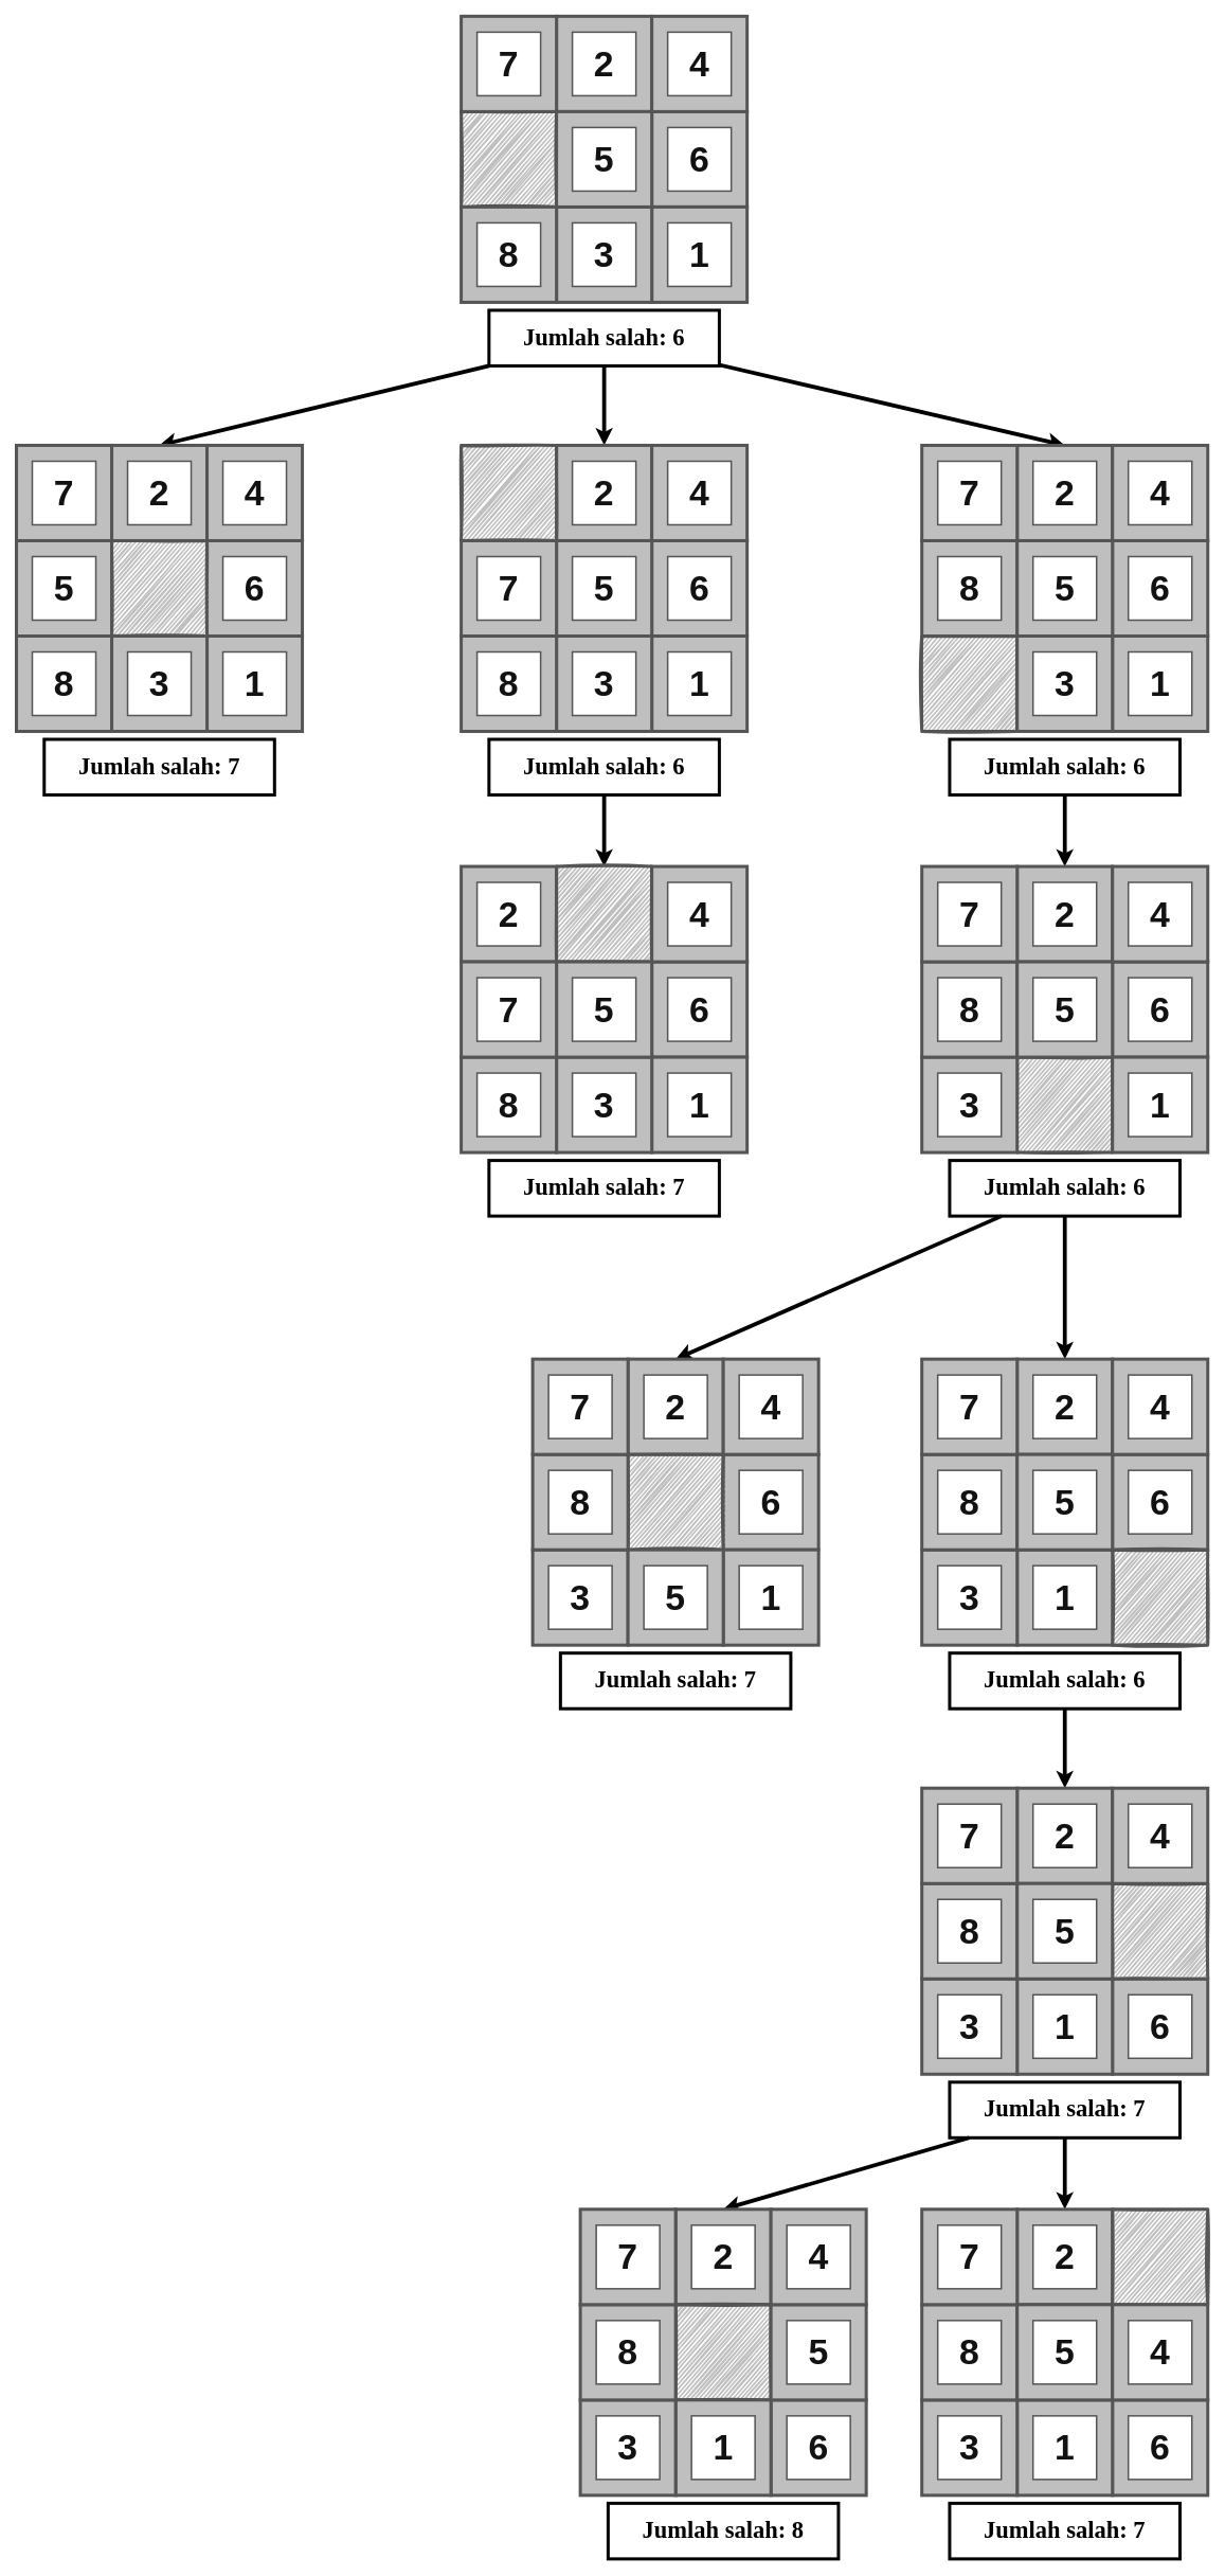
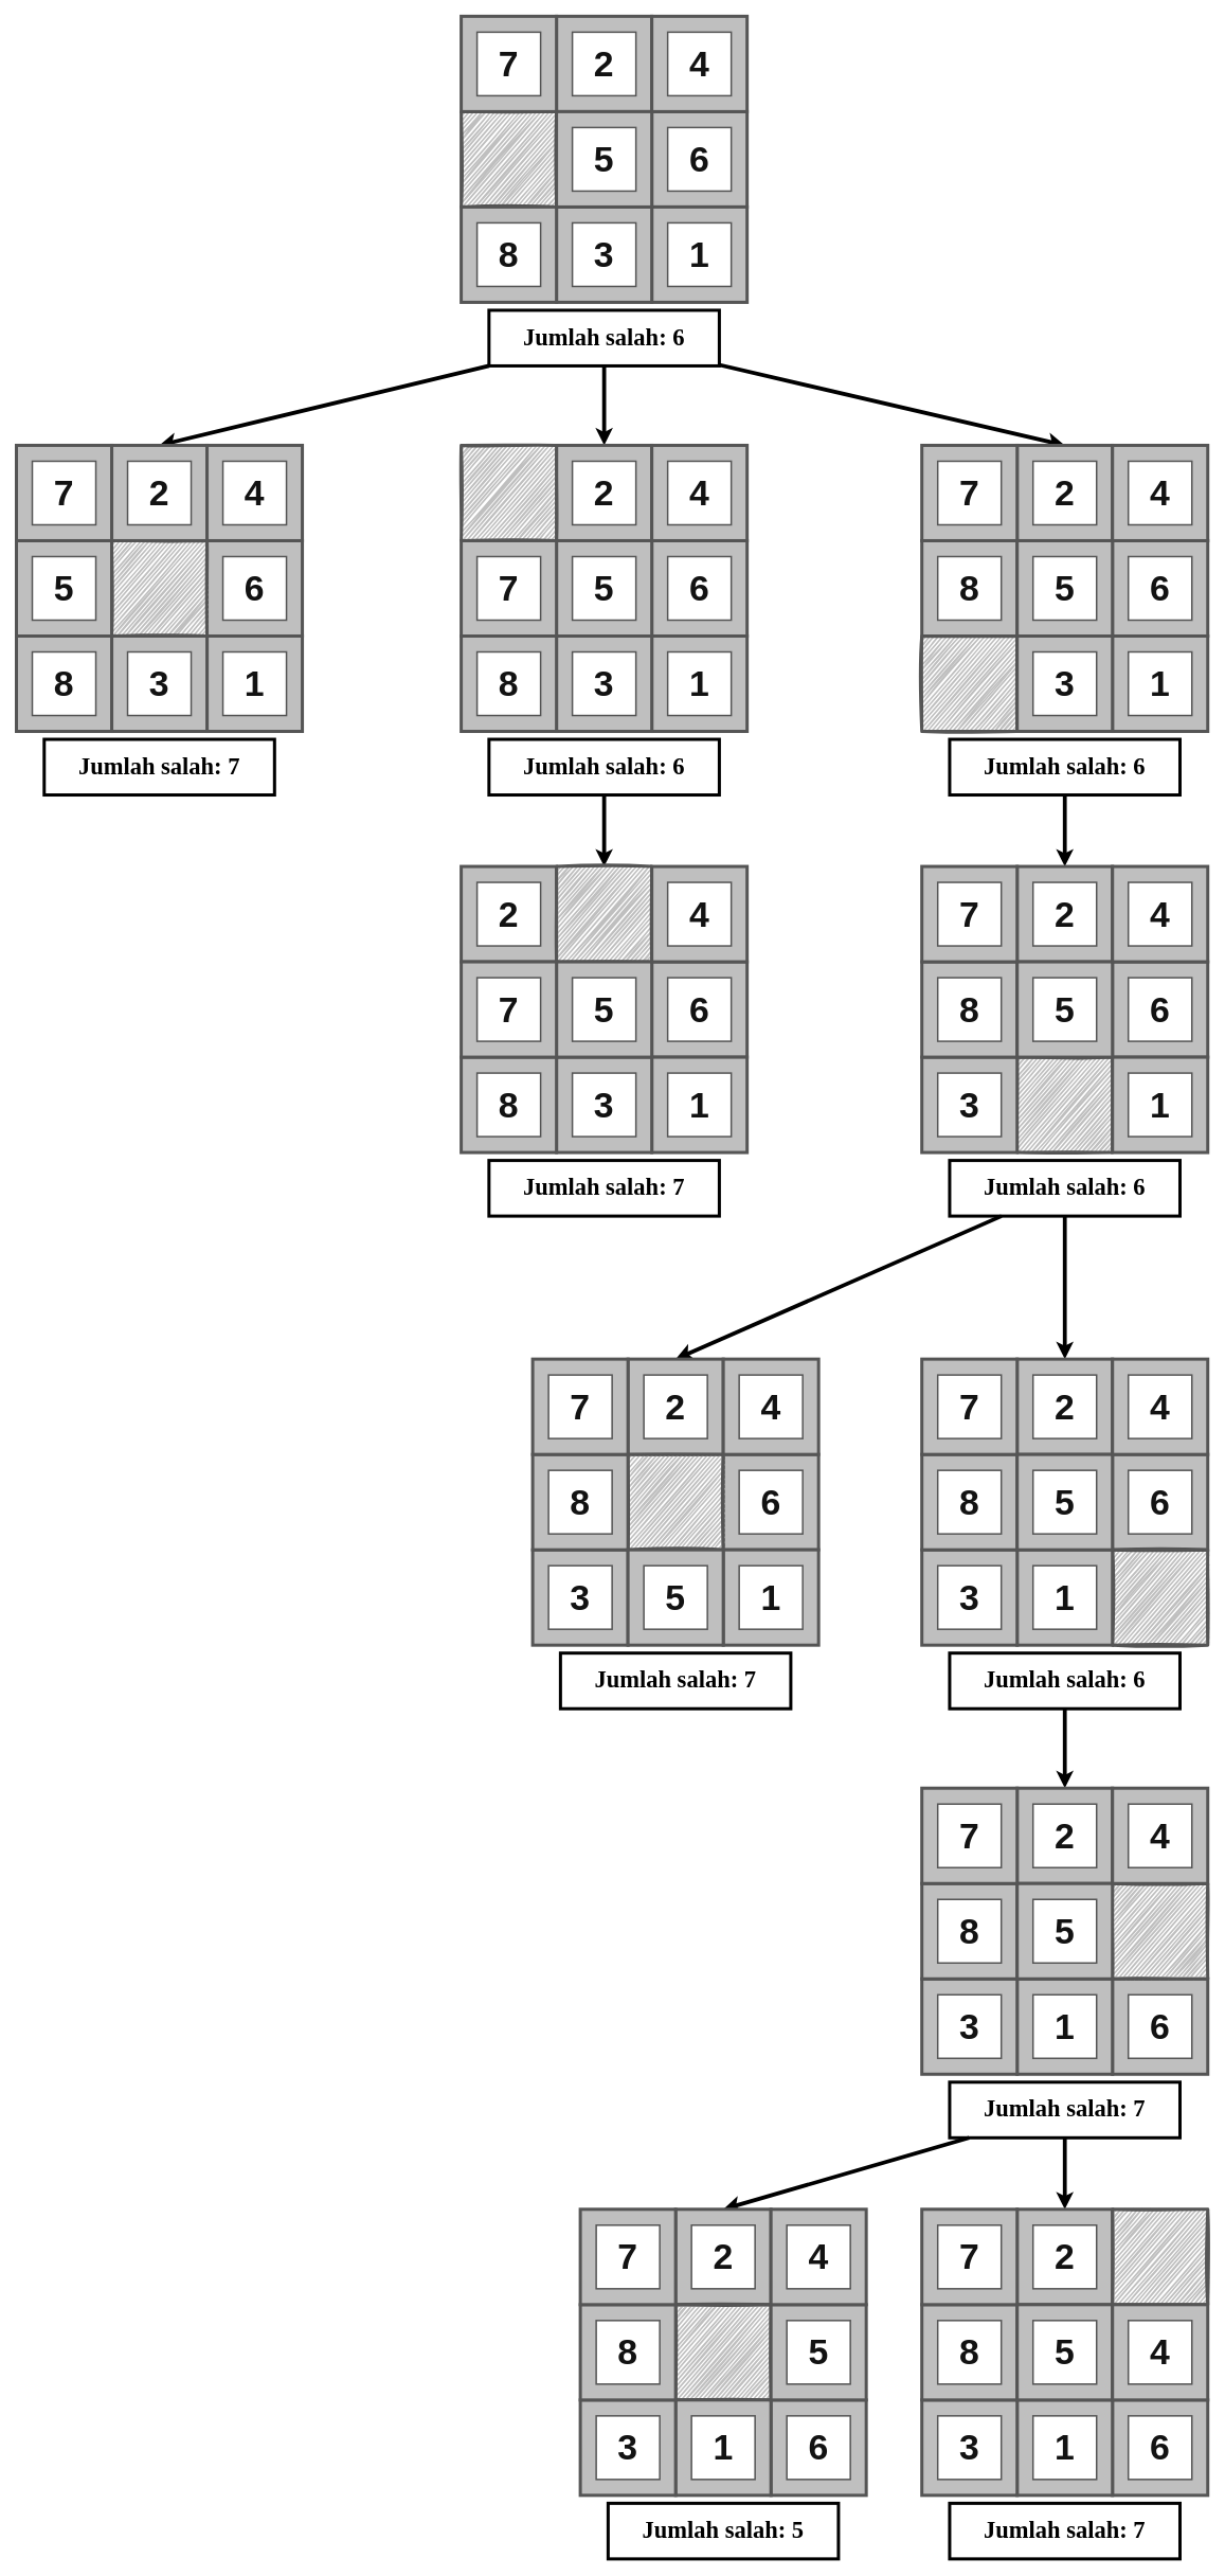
- <mxCell id="262" value="Jumlah salah: 8" style="text;strokeColor=default;fillColor=none;align=center;verticalAlign=middle;spacingLeft=10;spacingRight=10;overflow=hidden;points=[[0,0.5],[1,0.5]];portConstraint=eastwest;rotatable=0;fontStyle=1;fontSize=30;fontFamily=Comic Sans MS;spacingBottom=10;strokeWidth=4;" vertex="1" parent="1"><mxGeometry x="765" y="3150" width="290" height="70" as="geometry" /></mxCell>
+ <mxCell id="262" value="Jumlah salah: 5" style="text;strokeColor=default;fillColor=none;align=center;verticalAlign=middle;spacingLeft=10;spacingRight=10;overflow=hidden;points=[[0,0.5],[1,0.5]];portConstraint=eastwest;rotatable=0;fontStyle=1;fontSize=30;fontFamily=Comic Sans MS;spacingBottom=10;strokeWidth=4;" vertex="1" parent="1"><mxGeometry x="765" y="3150" width="290" height="70" as="geometry" /></mxCell>
